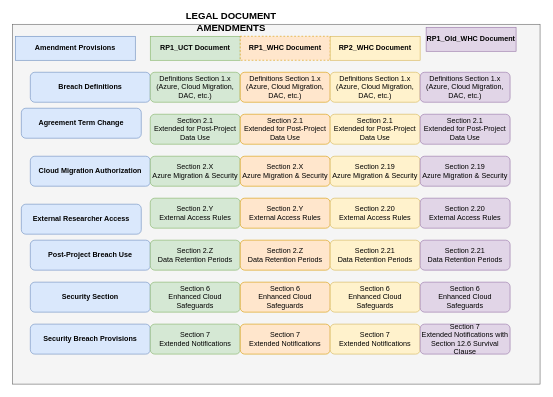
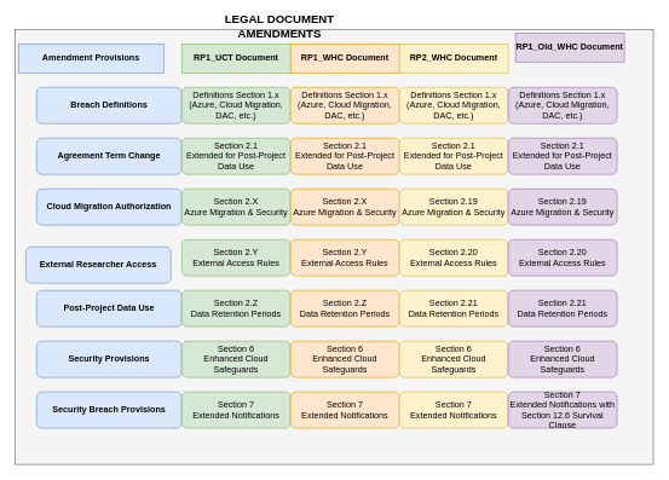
- <mxCell id="6" value="&lt;b&gt;RP1_WHC Document&lt;/b&gt;" style="rounded=0;whiteSpace=wrap;html=1;fillColor=#ffe6cc;strokeColor=#d79b00;dashed=1;" parent="1" vertex="1"><mxGeometry x="400" y="60" width="150" height="40" as="geometry" /></mxCell>
+ <mxCell id="6" value="&lt;b&gt;RP1_WHC Document&lt;/b&gt;" style="rounded=0;whiteSpace=wrap;html=1;fillColor=#ffe6cc;strokeColor=#d79b00;" parent="1" vertex="1"><mxGeometry x="400" y="60" width="150" height="40" as="geometry" /></mxCell>
- <mxCell id="13" value="&lt;b&gt;Agreement Term Change&lt;/b&gt;" style="rounded=1;whiteSpace=wrap;html=1;fillColor=#dae8fc;strokeColor=#6c8ebf;" parent="1" vertex="1"><mxGeometry x="35" y="180" width="200" height="50" as="geometry" /></mxCell>
+ <mxCell id="13" value="&lt;b&gt;Agreement Term Change&lt;/b&gt;" style="rounded=1;whiteSpace=wrap;html=1;fillColor=#dae8fc;strokeColor=#6c8ebf;" parent="1" vertex="1"><mxGeometry x="50" y="190" width="200" height="50" as="geometry" /></mxCell>
- <mxCell id="28" value="&lt;b&gt;Post-Project Breach Use&lt;/b&gt;" style="rounded=1;whiteSpace=wrap;html=1;fillColor=#dae8fc;strokeColor=#6c8ebf;" parent="1" vertex="1"><mxGeometry x="50" y="400" width="200" height="50" as="geometry" /></mxCell>
+ <mxCell id="28" value="&lt;b&gt;Post-Project Data Use&lt;/b&gt;" style="rounded=1;whiteSpace=wrap;html=1;fillColor=#dae8fc;strokeColor=#6c8ebf;" parent="1" vertex="1"><mxGeometry x="50" y="400" width="200" height="50" as="geometry" /></mxCell>
- <mxCell id="33" value="&lt;b&gt;Security Section&lt;/b&gt;" style="rounded=1;whiteSpace=wrap;html=1;fillColor=#dae8fc;strokeColor=#6c8ebf;" parent="1" vertex="1"><mxGeometry x="50" y="470" width="200" height="50" as="geometry" /></mxCell>
+ <mxCell id="33" value="&lt;b&gt;Security Provisions&lt;/b&gt;" style="rounded=1;whiteSpace=wrap;html=1;fillColor=#dae8fc;strokeColor=#6c8ebf;" parent="1" vertex="1"><mxGeometry x="50" y="470" width="200" height="50" as="geometry" /></mxCell>
